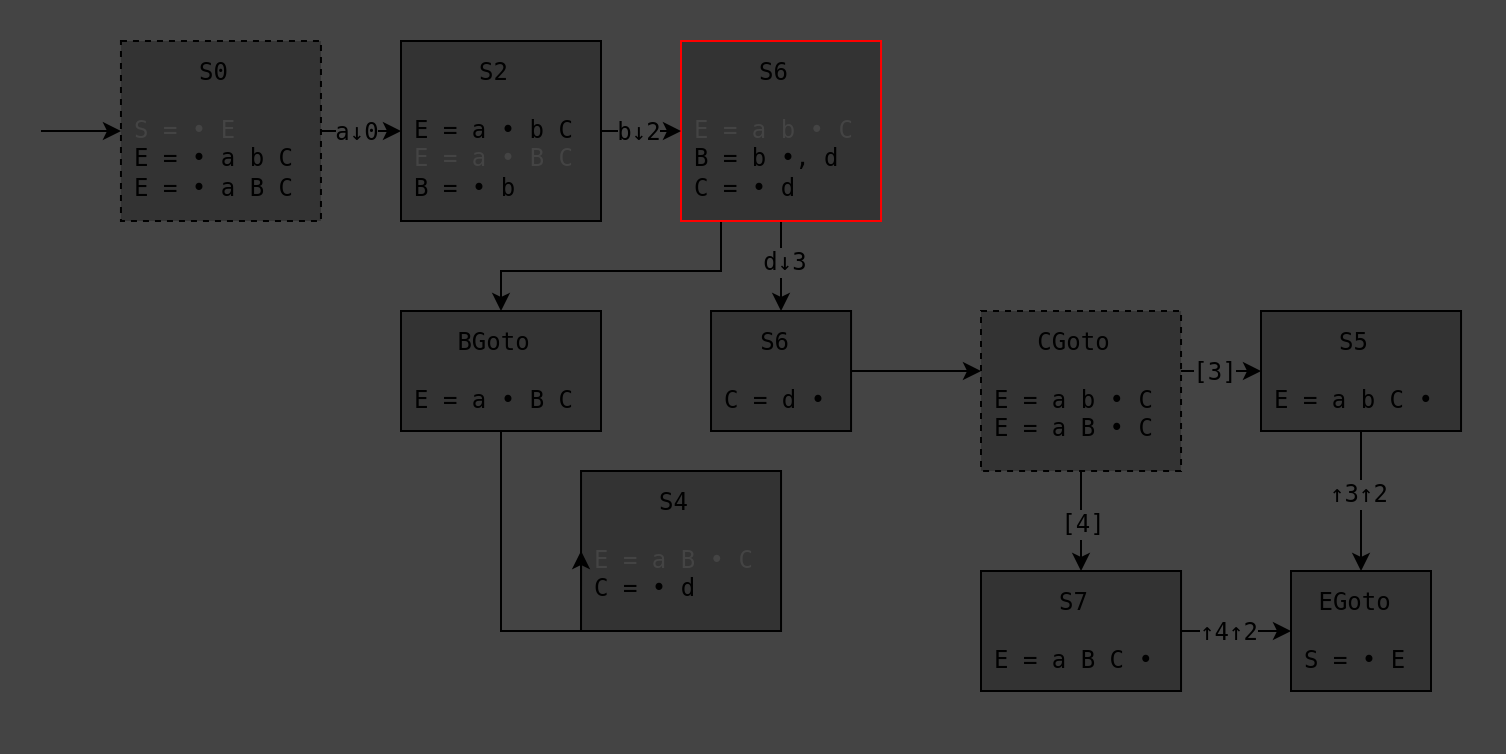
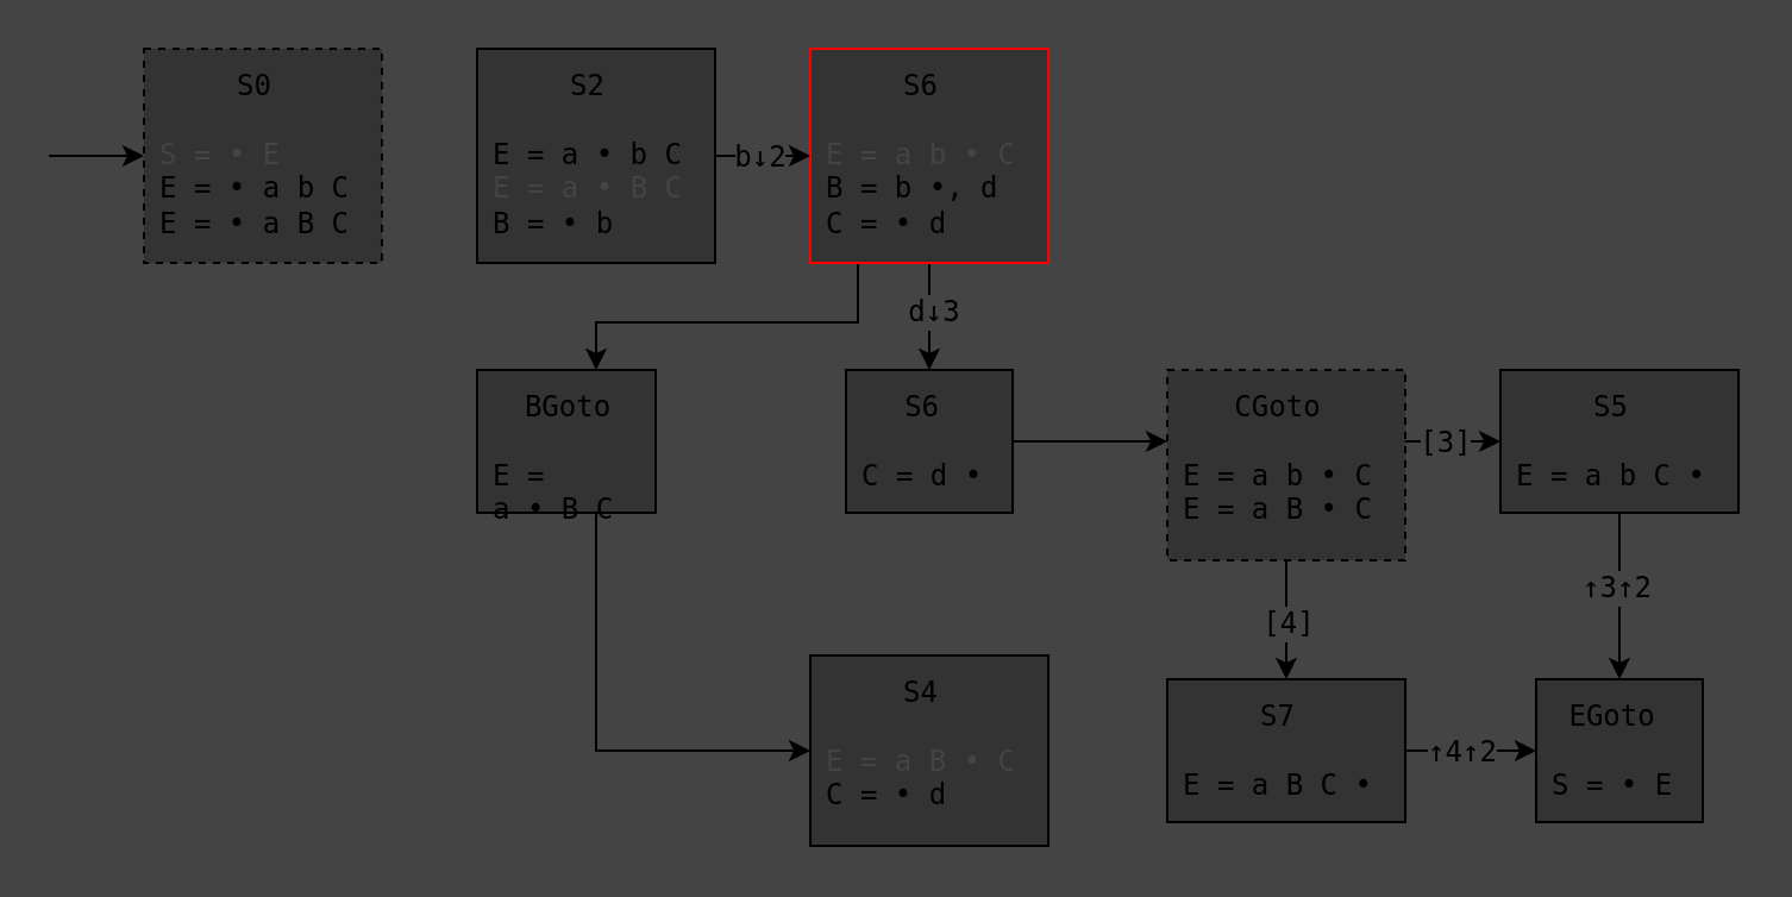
- <mxCell id="2" style="edgeStyle=orthogonalEdgeStyle;rounded=0;orthogonalLoop=1;jettySize=auto;html=1;fontFamily=monospace;fontSize=12;fontColor=default;" parent="1" source="4" target="12" edge="1"><mxGeometry relative="1" as="geometry"><Array as="points" /></mxGeometry></mxCell>
- <mxCell id="3" value="a↓0" style="edgeLabel;html=1;align=center;verticalAlign=middle;resizable=0;points=[];rounded=0;strokeColor=default;spacing=10;fontFamily=monospace;fontSize=12;fontColor=default;fillColor=default;labelBackgroundColor=#444444;" parent="2" vertex="1" connectable="0"><mxGeometry x="-0.02" relative="1" as="geometry"><mxPoint x="-2" as="offset" /></mxGeometry></mxCell>
- <mxCell id="29" value="&lt;div style=&quot;text-align: center;&quot;&gt;BGoto&lt;/div&gt;&lt;div&gt;&lt;br&gt;&lt;/div&gt;&lt;div&gt;E = a&amp;nbsp;&lt;span style=&quot;background-color: initial;&quot;&gt;•&lt;/span&gt;&lt;span style=&quot;background-color: initial;&quot;&gt;&amp;nbsp;B C&lt;/span&gt;&lt;/div&gt;" style="rounded=0;whiteSpace=wrap;html=1;fontFamily=monospace;align=left;spacing=7;verticalAlign=top;spacingTop=-3;fillColor=#333333;" vertex="1" parent="1"><mxGeometry x="200" y="155" width="100" height="60" as="geometry" /></mxCell>
+ <mxCell id="29" value="&lt;div style=&quot;text-align: center;&quot;&gt;BGoto&lt;/div&gt;&lt;div&gt;&lt;br&gt;&lt;/div&gt;&lt;div&gt;E = a&amp;nbsp;&lt;span style=&quot;background-color: initial;&quot;&gt;•&lt;/span&gt;&lt;span style=&quot;background-color: initial;&quot;&gt;&amp;nbsp;B C&lt;/span&gt;&lt;/div&gt;" style="rounded=0;whiteSpace=wrap;html=1;fontFamily=monospace;align=left;spacing=7;verticalAlign=top;spacingTop=-3;fillColor=#333333;" vertex="1" parent="1"><mxGeometry x="200" y="155" width="75" height="60" as="geometry" /></mxCell>
- <mxCell id="5" value="&lt;div style=&quot;text-align: center;&quot;&gt;S4&lt;/div&gt;&lt;div&gt;&lt;br&gt;&lt;/div&gt;&lt;div&gt;&lt;font color=&quot;#444444&quot;&gt;E = a B • C&lt;/font&gt;&lt;/div&gt;&lt;div&gt;C =&amp;nbsp;&lt;span style=&quot;background-color: initial;&quot;&gt;• d&lt;/span&gt;&lt;/div&gt;" style="rounded=0;whiteSpace=wrap;html=1;fontFamily=monospace;align=left;spacing=7;verticalAlign=top;spacingTop=-3;fillColor=#333333;" parent="1" vertex="1"><mxGeometry x="290.02" y="235" width="100" height="80" as="geometry" /></mxCell>
+ <mxCell id="5" value="&lt;div style=&quot;text-align: center;&quot;&gt;S4&lt;/div&gt;&lt;div&gt;&lt;br&gt;&lt;/div&gt;&lt;div&gt;&lt;font color=&quot;#444444&quot;&gt;E = a B • C&lt;/font&gt;&lt;/div&gt;&lt;div&gt;C =&amp;nbsp;&lt;span style=&quot;background-color: initial;&quot;&gt;• d&lt;/span&gt;&lt;/div&gt;" style="rounded=0;whiteSpace=wrap;html=1;fontFamily=monospace;align=left;spacing=7;verticalAlign=top;spacingTop=-3;fillColor=#333333;" parent="1" vertex="1"><mxGeometry x="340.02" y="275" width="100" height="80" as="geometry" /></mxCell>
